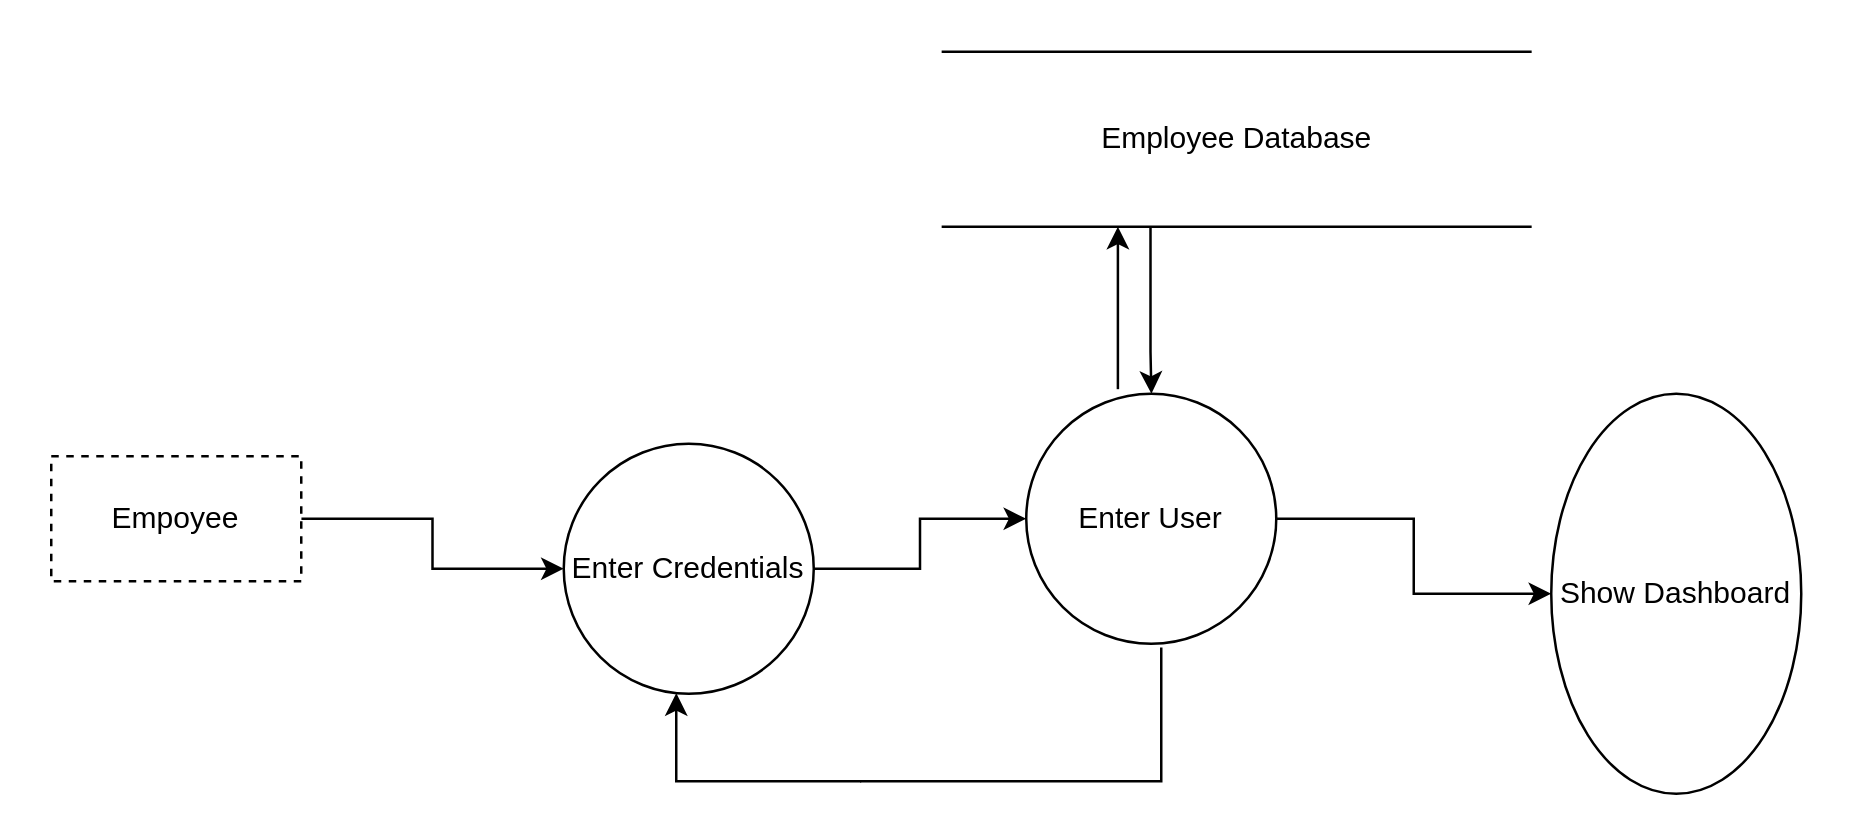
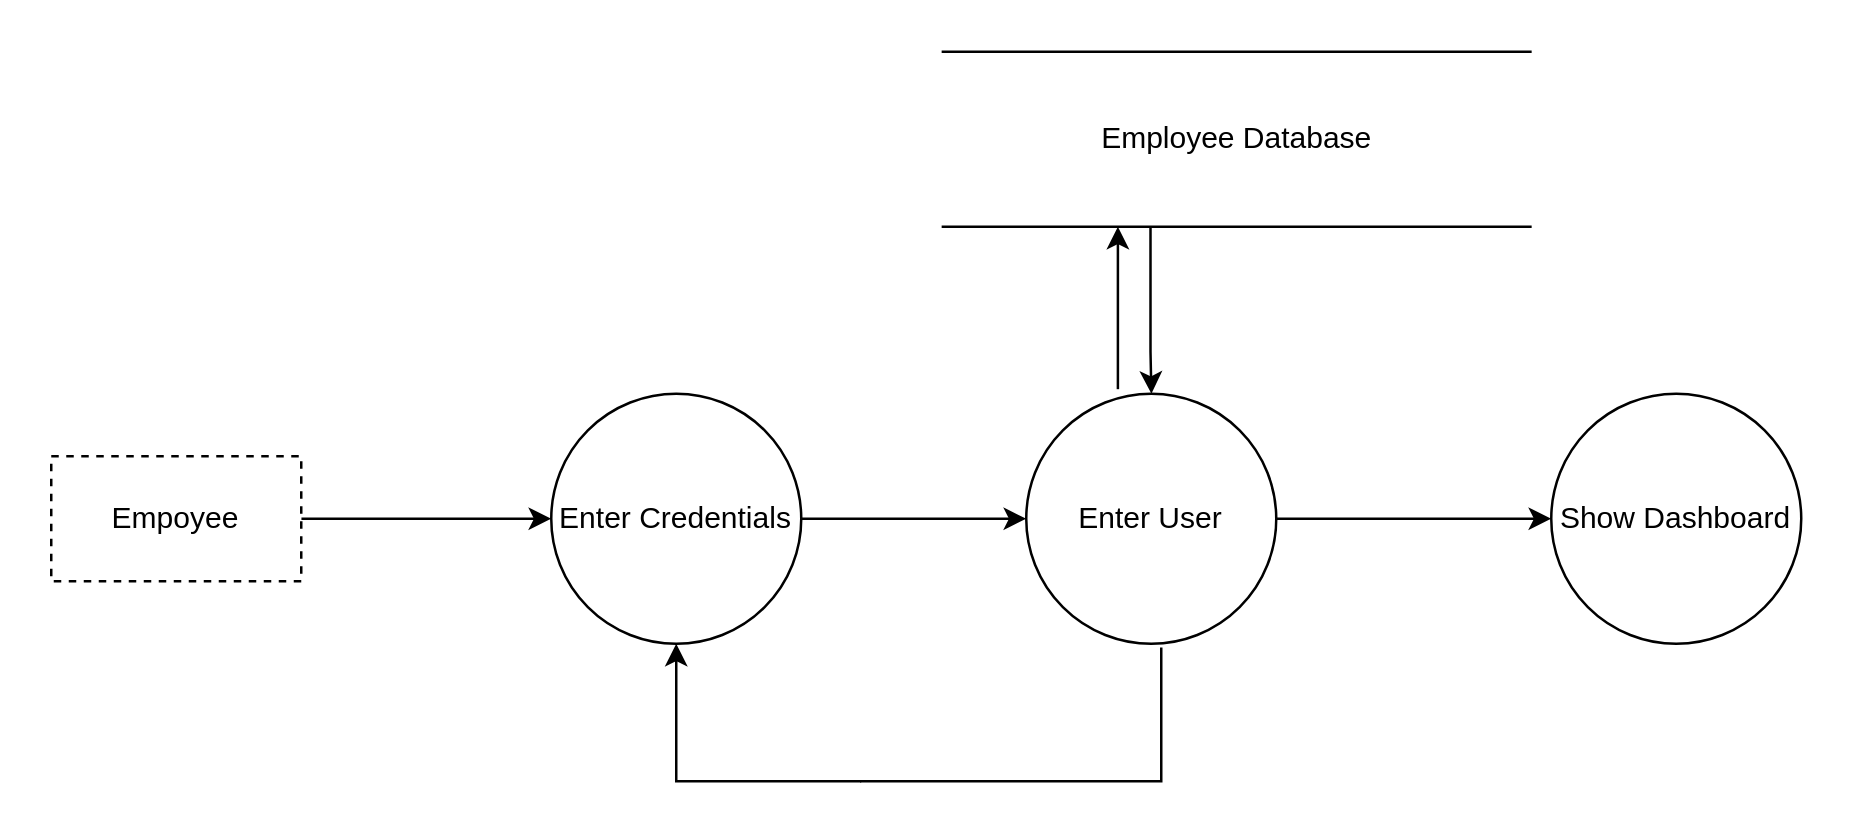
- <mxCell id="6" value="Enter Credentials" style="shape=ellipse;html=1;dashed=0;whiteSpace=wrap;perimeter=ellipsePerimeter;" vertex="1" parent="1"><mxGeometry x="225" y="177" width="100" height="100" as="geometry" /></mxCell>
+ <mxCell id="6" value="Enter Credentials" style="shape=ellipse;html=1;dashed=0;whiteSpace=wrap;perimeter=ellipsePerimeter;" vertex="1" parent="1"><mxGeometry x="220" y="157" width="100" height="100" as="geometry" /></mxCell>
- <mxCell id="11" value="Show Dashboard" style="shape=ellipse;html=1;dashed=0;whiteSpace=wrap;perimeter=ellipsePerimeter;" vertex="1" parent="1"><mxGeometry x="620" y="157" width="100" height="160" as="geometry" /></mxCell>
+ <mxCell id="11" value="Show Dashboard" style="shape=ellipse;html=1;dashed=0;whiteSpace=wrap;perimeter=ellipsePerimeter;" vertex="1" parent="1"><mxGeometry x="620" y="157" width="100" height="100" as="geometry" /></mxCell>
